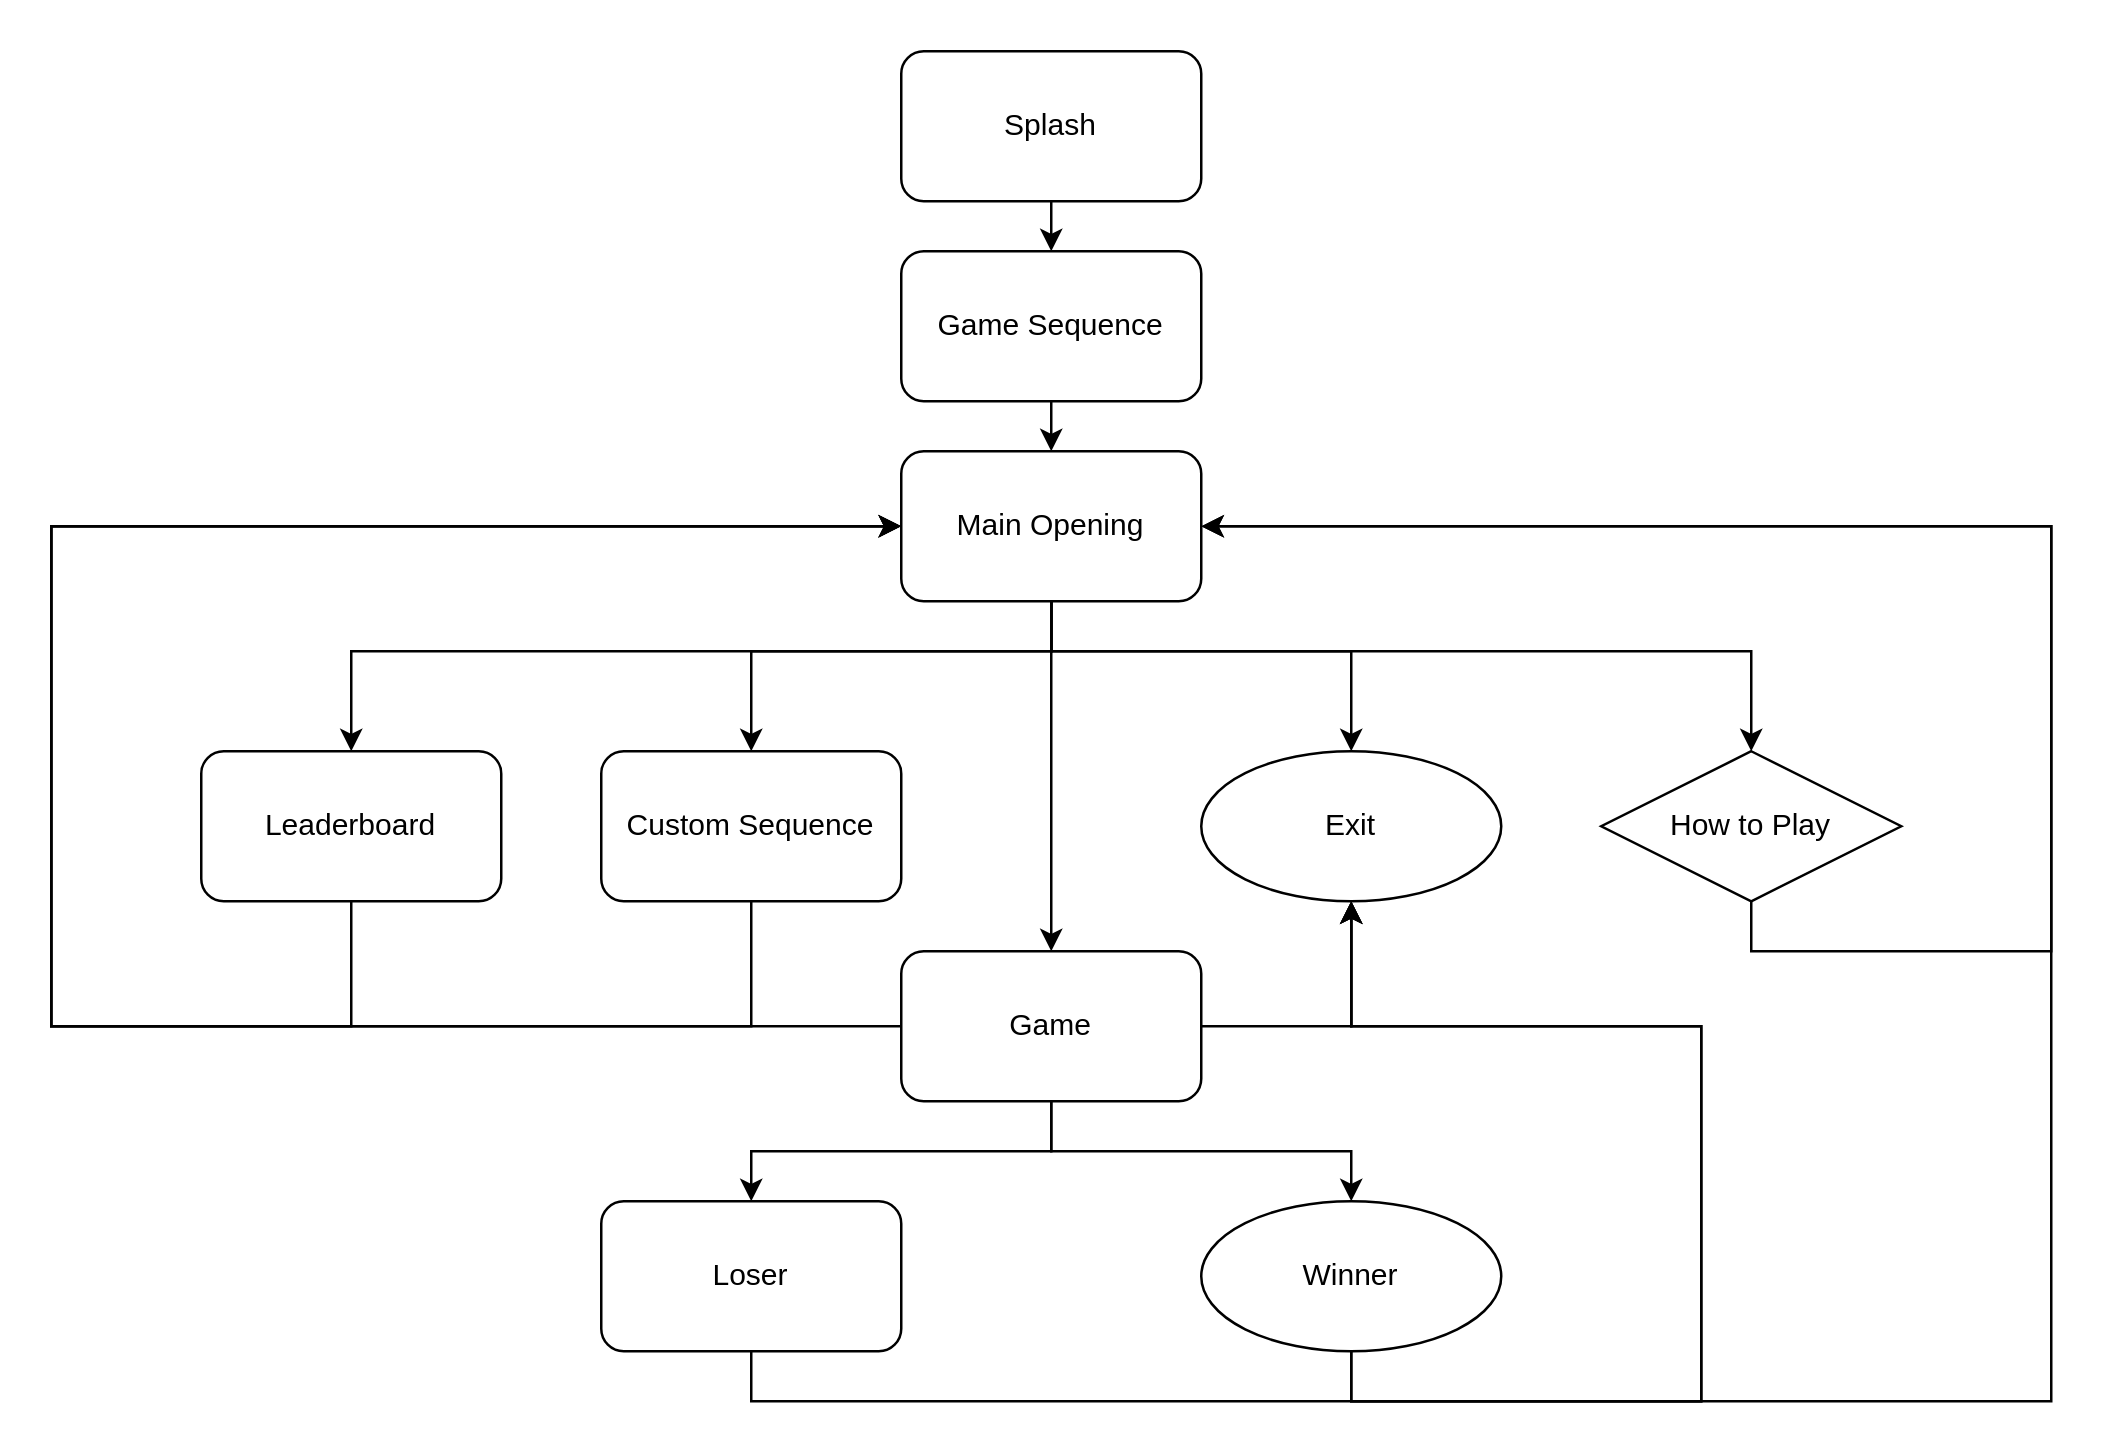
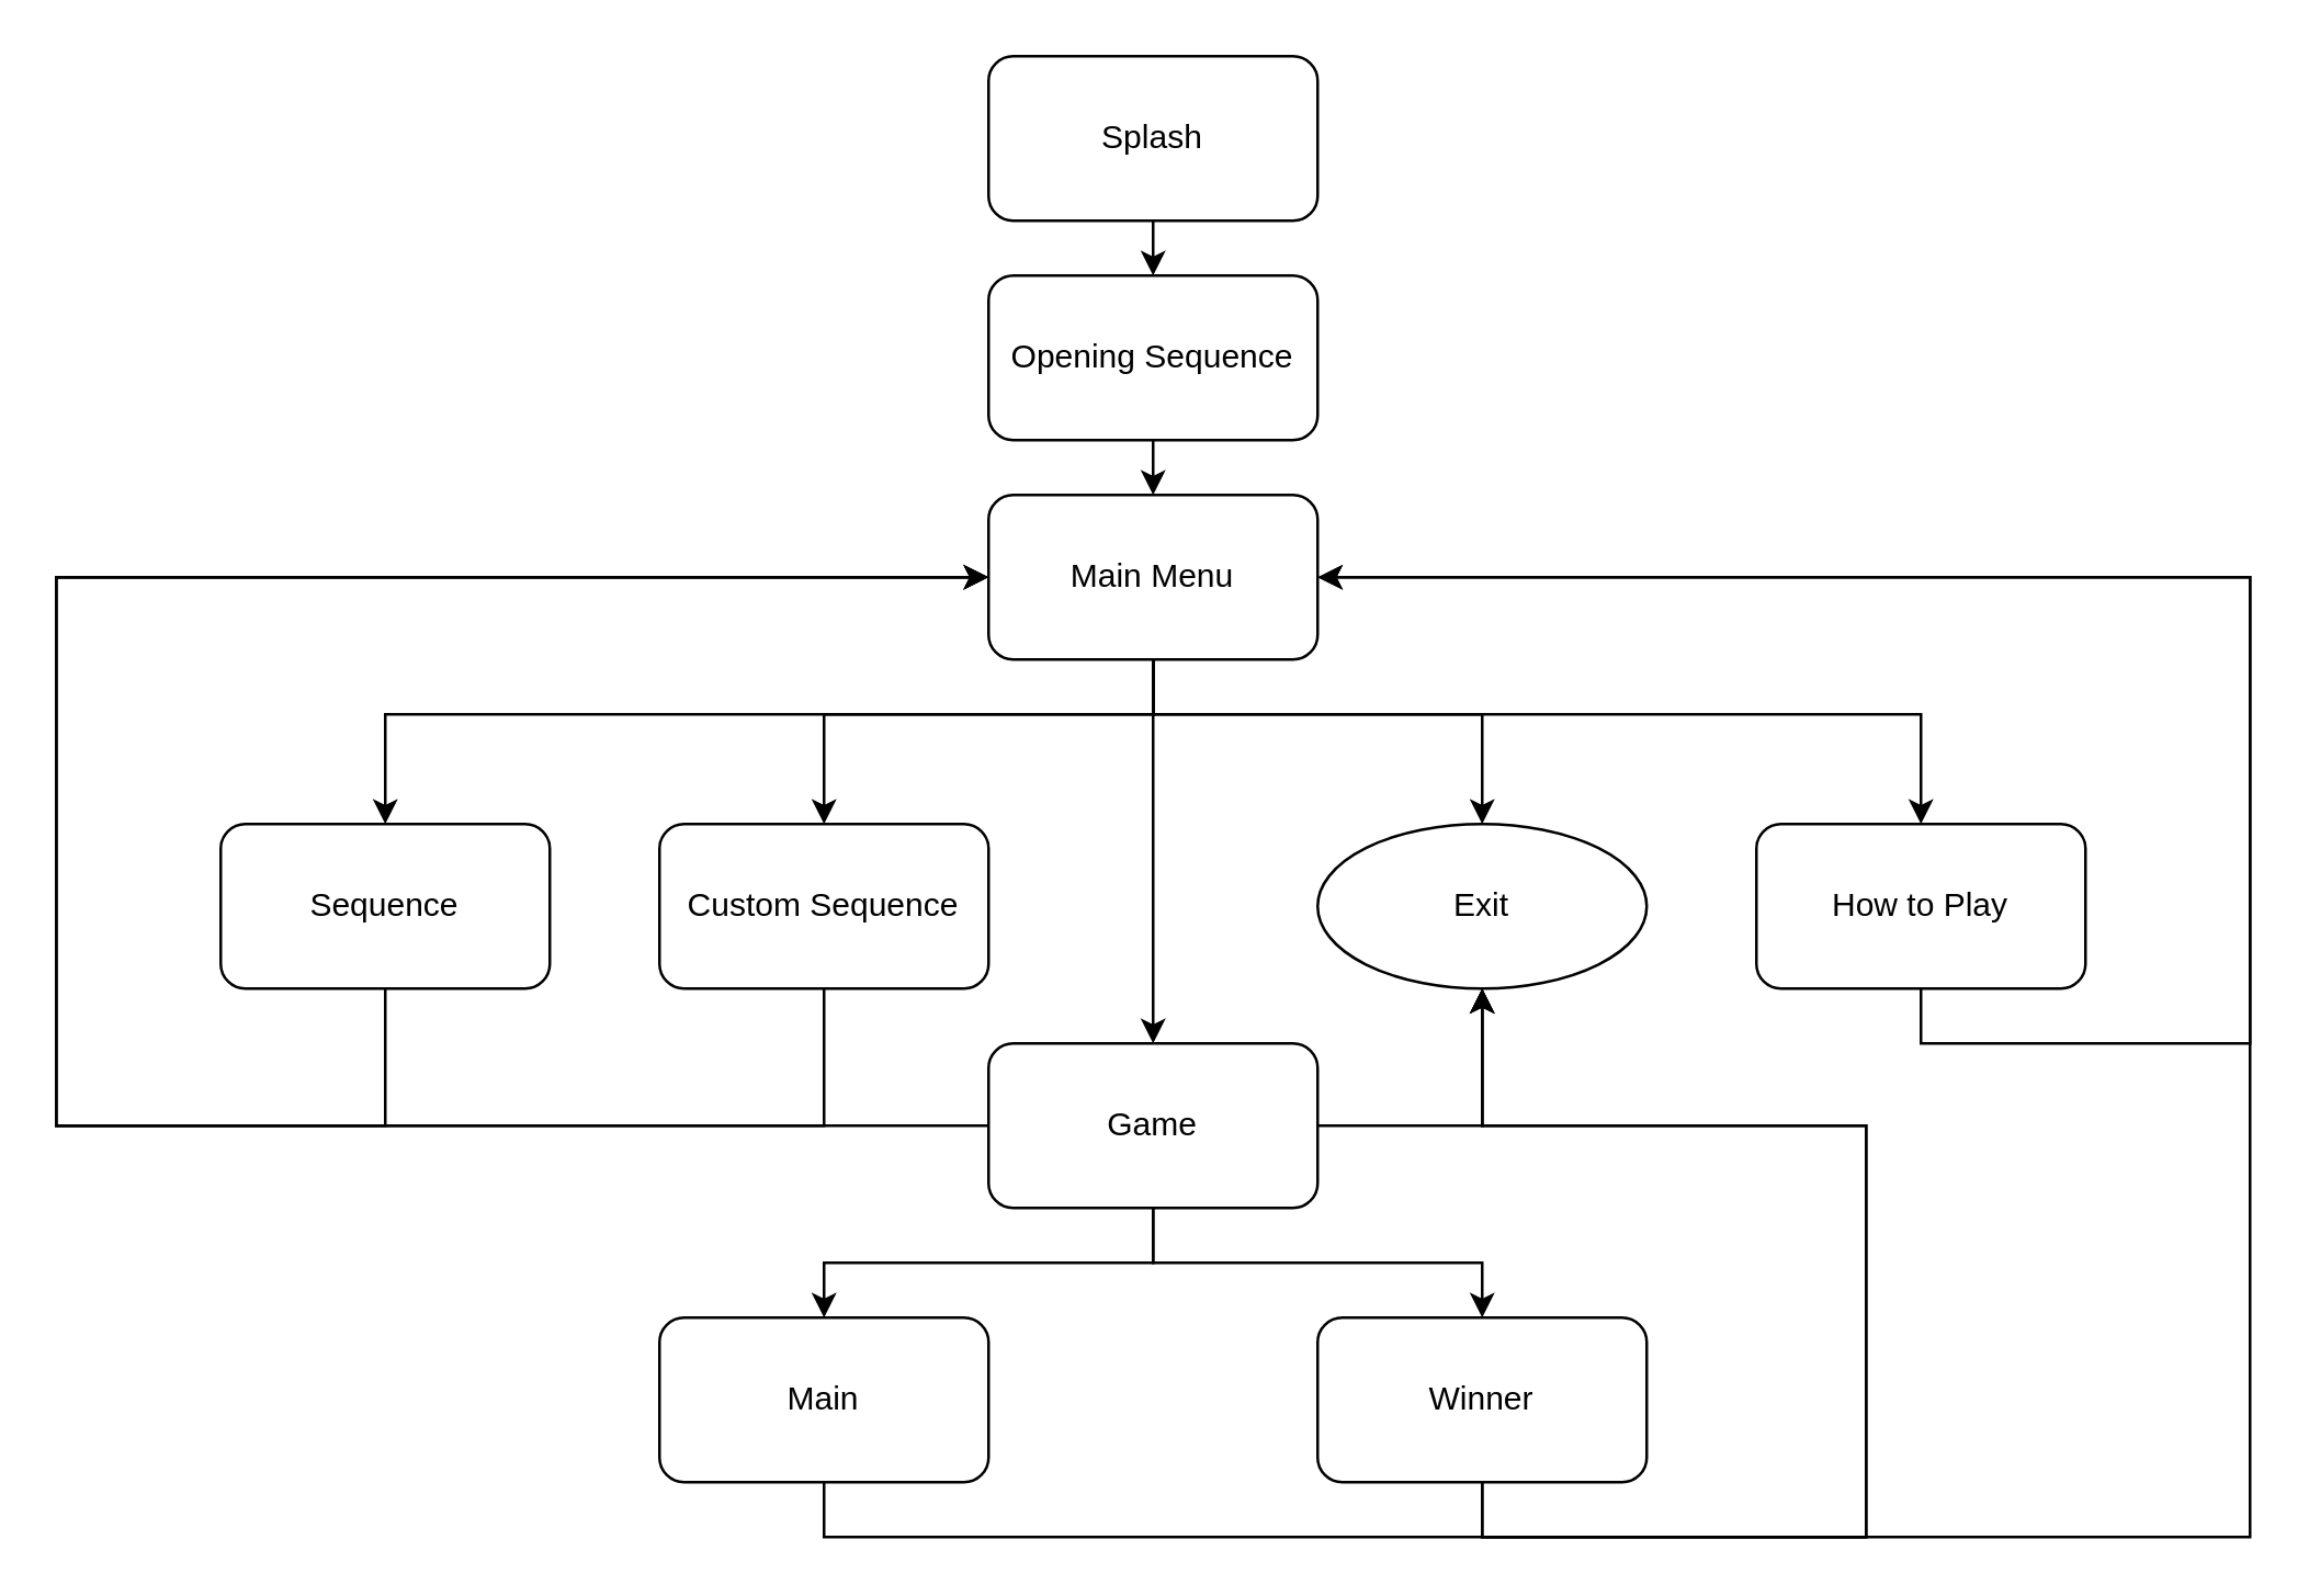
- <mxCell id="27" value="Game Sequence" style="rounded=1;whiteSpace=wrap;html=1;" parent="1" vertex="1"><mxGeometry x="360" y="100" width="120" height="60" as="geometry" /></mxCell>
+ <mxCell id="27" value="Opening Sequence" style="rounded=1;whiteSpace=wrap;html=1;" parent="1" vertex="1"><mxGeometry x="360" y="100" width="120" height="60" as="geometry" /></mxCell>
- <mxCell id="9" value="Main Opening" style="rounded=1;whiteSpace=wrap;html=1;" parent="1" vertex="1"><mxGeometry x="360" y="180" width="120" height="60" as="geometry" /></mxCell>
+ <mxCell id="9" value="Main Menu" style="rounded=1;whiteSpace=wrap;html=1;" parent="1" vertex="1"><mxGeometry x="360" y="180" width="120" height="60" as="geometry" /></mxCell>
- <mxCell id="11" value="Leaderboard" style="rounded=1;whiteSpace=wrap;html=1;" parent="1" vertex="1"><mxGeometry x="80" y="300" width="120" height="60" as="geometry" /></mxCell>
+ <mxCell id="11" value="Sequence" style="rounded=1;whiteSpace=wrap;html=1;" parent="1" vertex="1"><mxGeometry x="80" y="300" width="120" height="60" as="geometry" /></mxCell>
- <mxCell id="15" value="How to Play" style="rhombus;whiteSpace=wrap;html=1;" parent="1" vertex="1"><mxGeometry x="640" y="300" width="120" height="60" as="geometry" /></mxCell>
+ <mxCell id="15" value="How to Play" style="rounded=1;whiteSpace=wrap;html=1;" parent="1" vertex="1"><mxGeometry x="640" y="300" width="120" height="60" as="geometry" /></mxCell>
- <mxCell id="26" value="Loser" style="rounded=1;whiteSpace=wrap;html=1;" parent="1" vertex="1"><mxGeometry x="240" y="480" width="120" height="60" as="geometry" /></mxCell>
+ <mxCell id="26" value="Main" style="rounded=1;whiteSpace=wrap;html=1;" parent="1" vertex="1"><mxGeometry x="240" y="480" width="120" height="60" as="geometry" /></mxCell>
- <mxCell id="18" value="Winner" style="ellipse;whiteSpace=wrap;html=1;" parent="1" vertex="1"><mxGeometry x="480" y="480" width="120" height="60" as="geometry" /></mxCell>
+ <mxCell id="18" value="Winner" style="rounded=1;whiteSpace=wrap;html=1;" parent="1" vertex="1"><mxGeometry x="480" y="480" width="120" height="60" as="geometry" /></mxCell>
